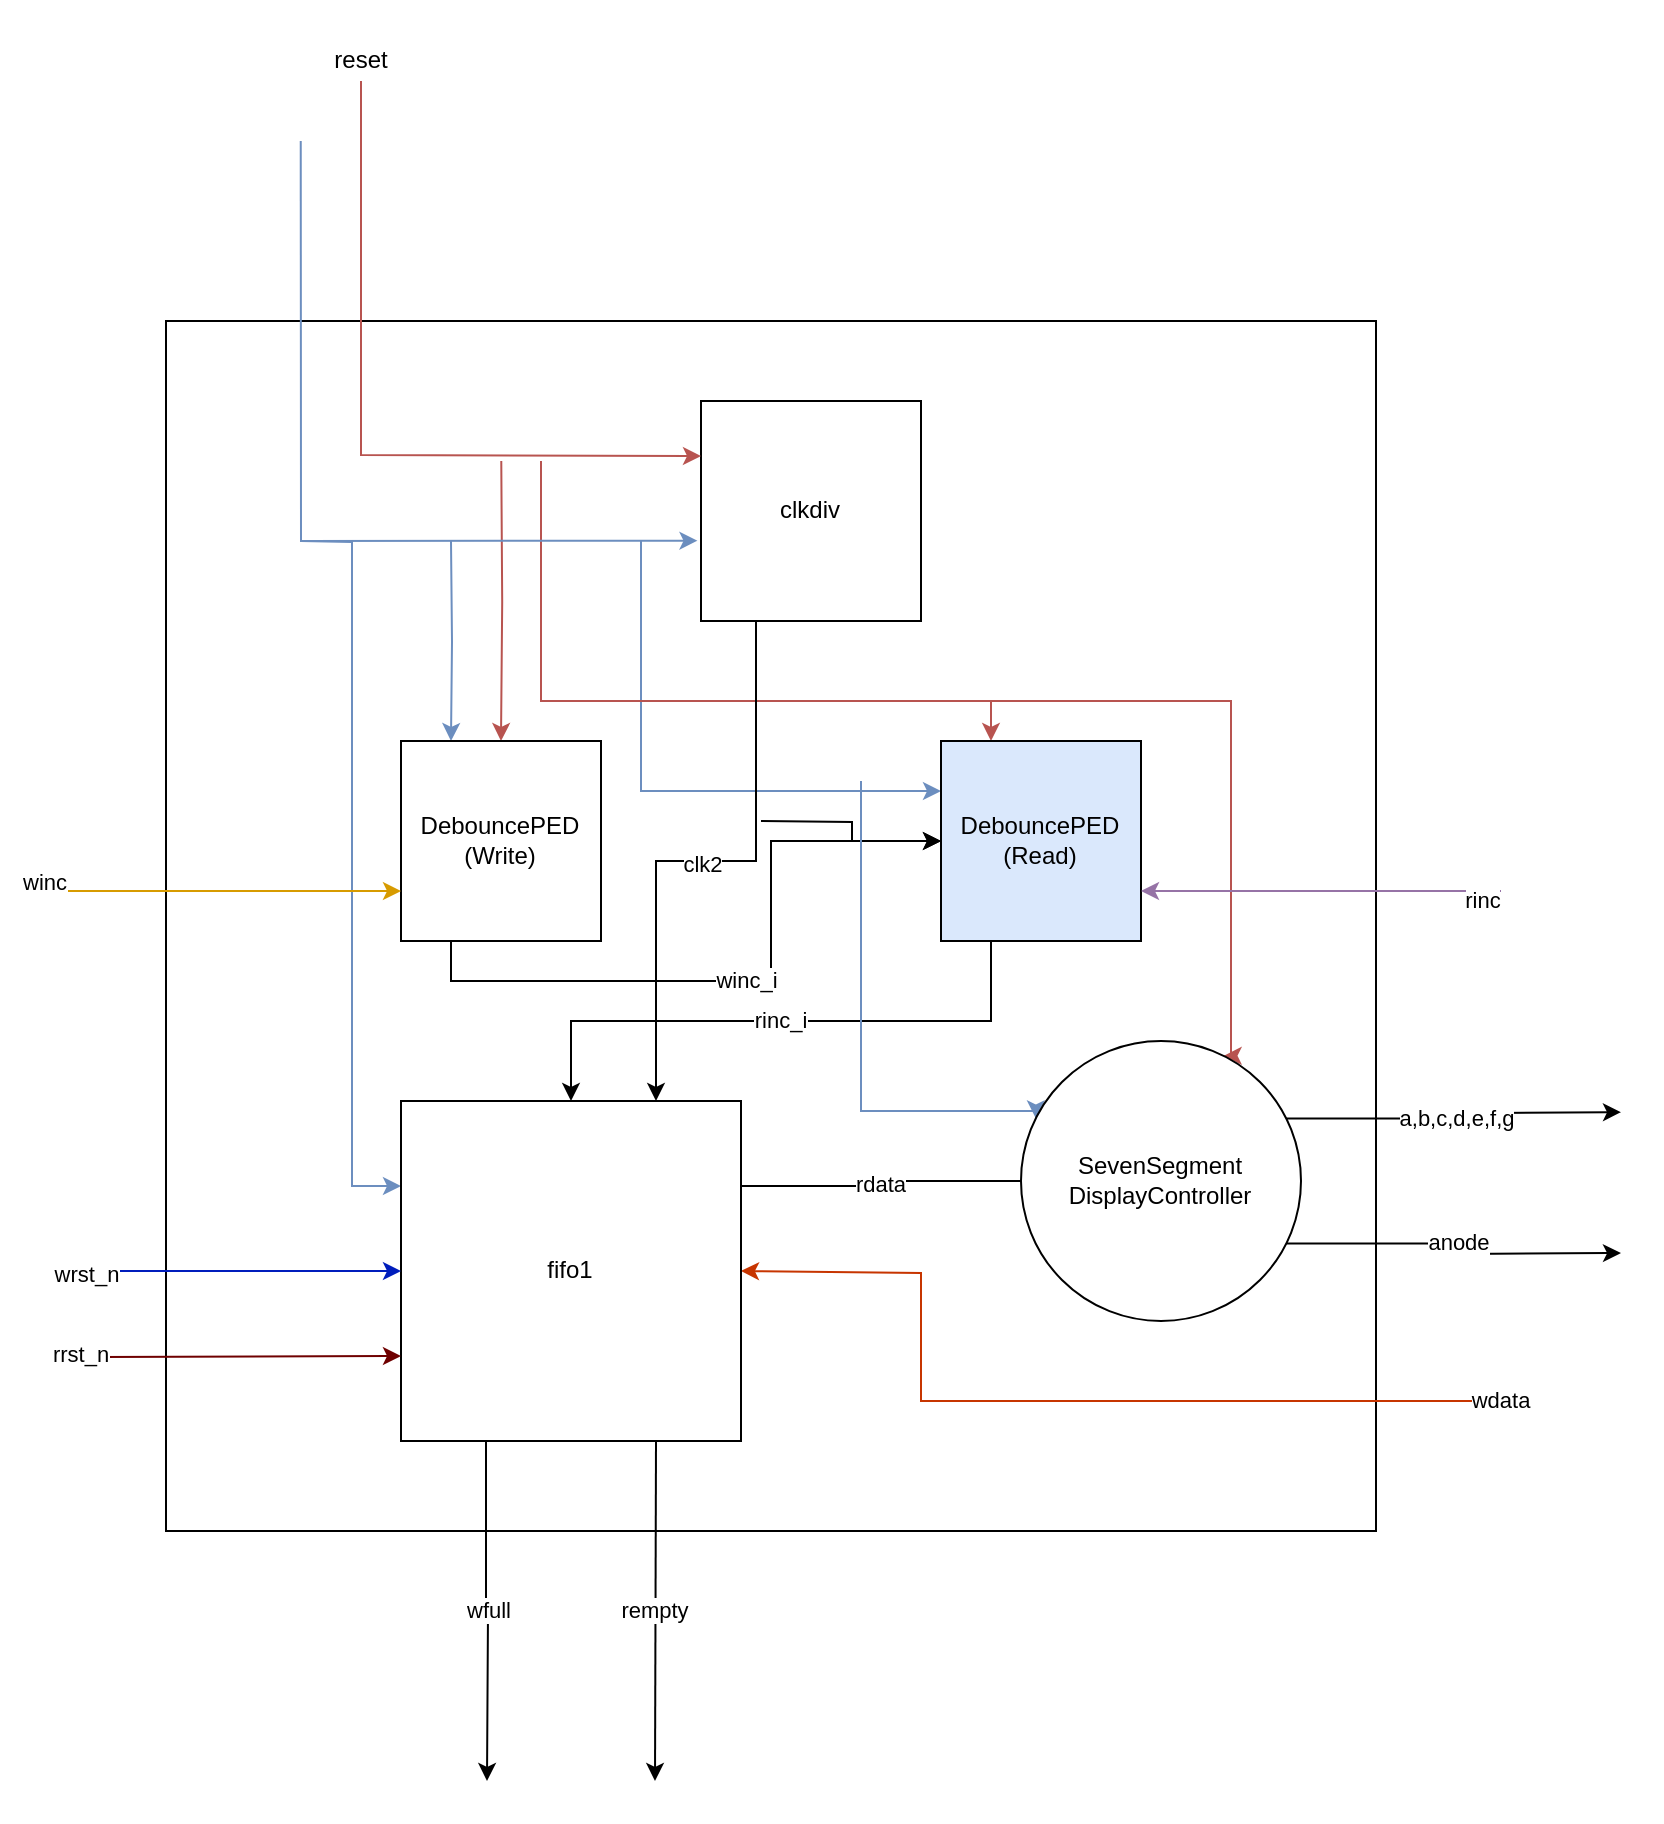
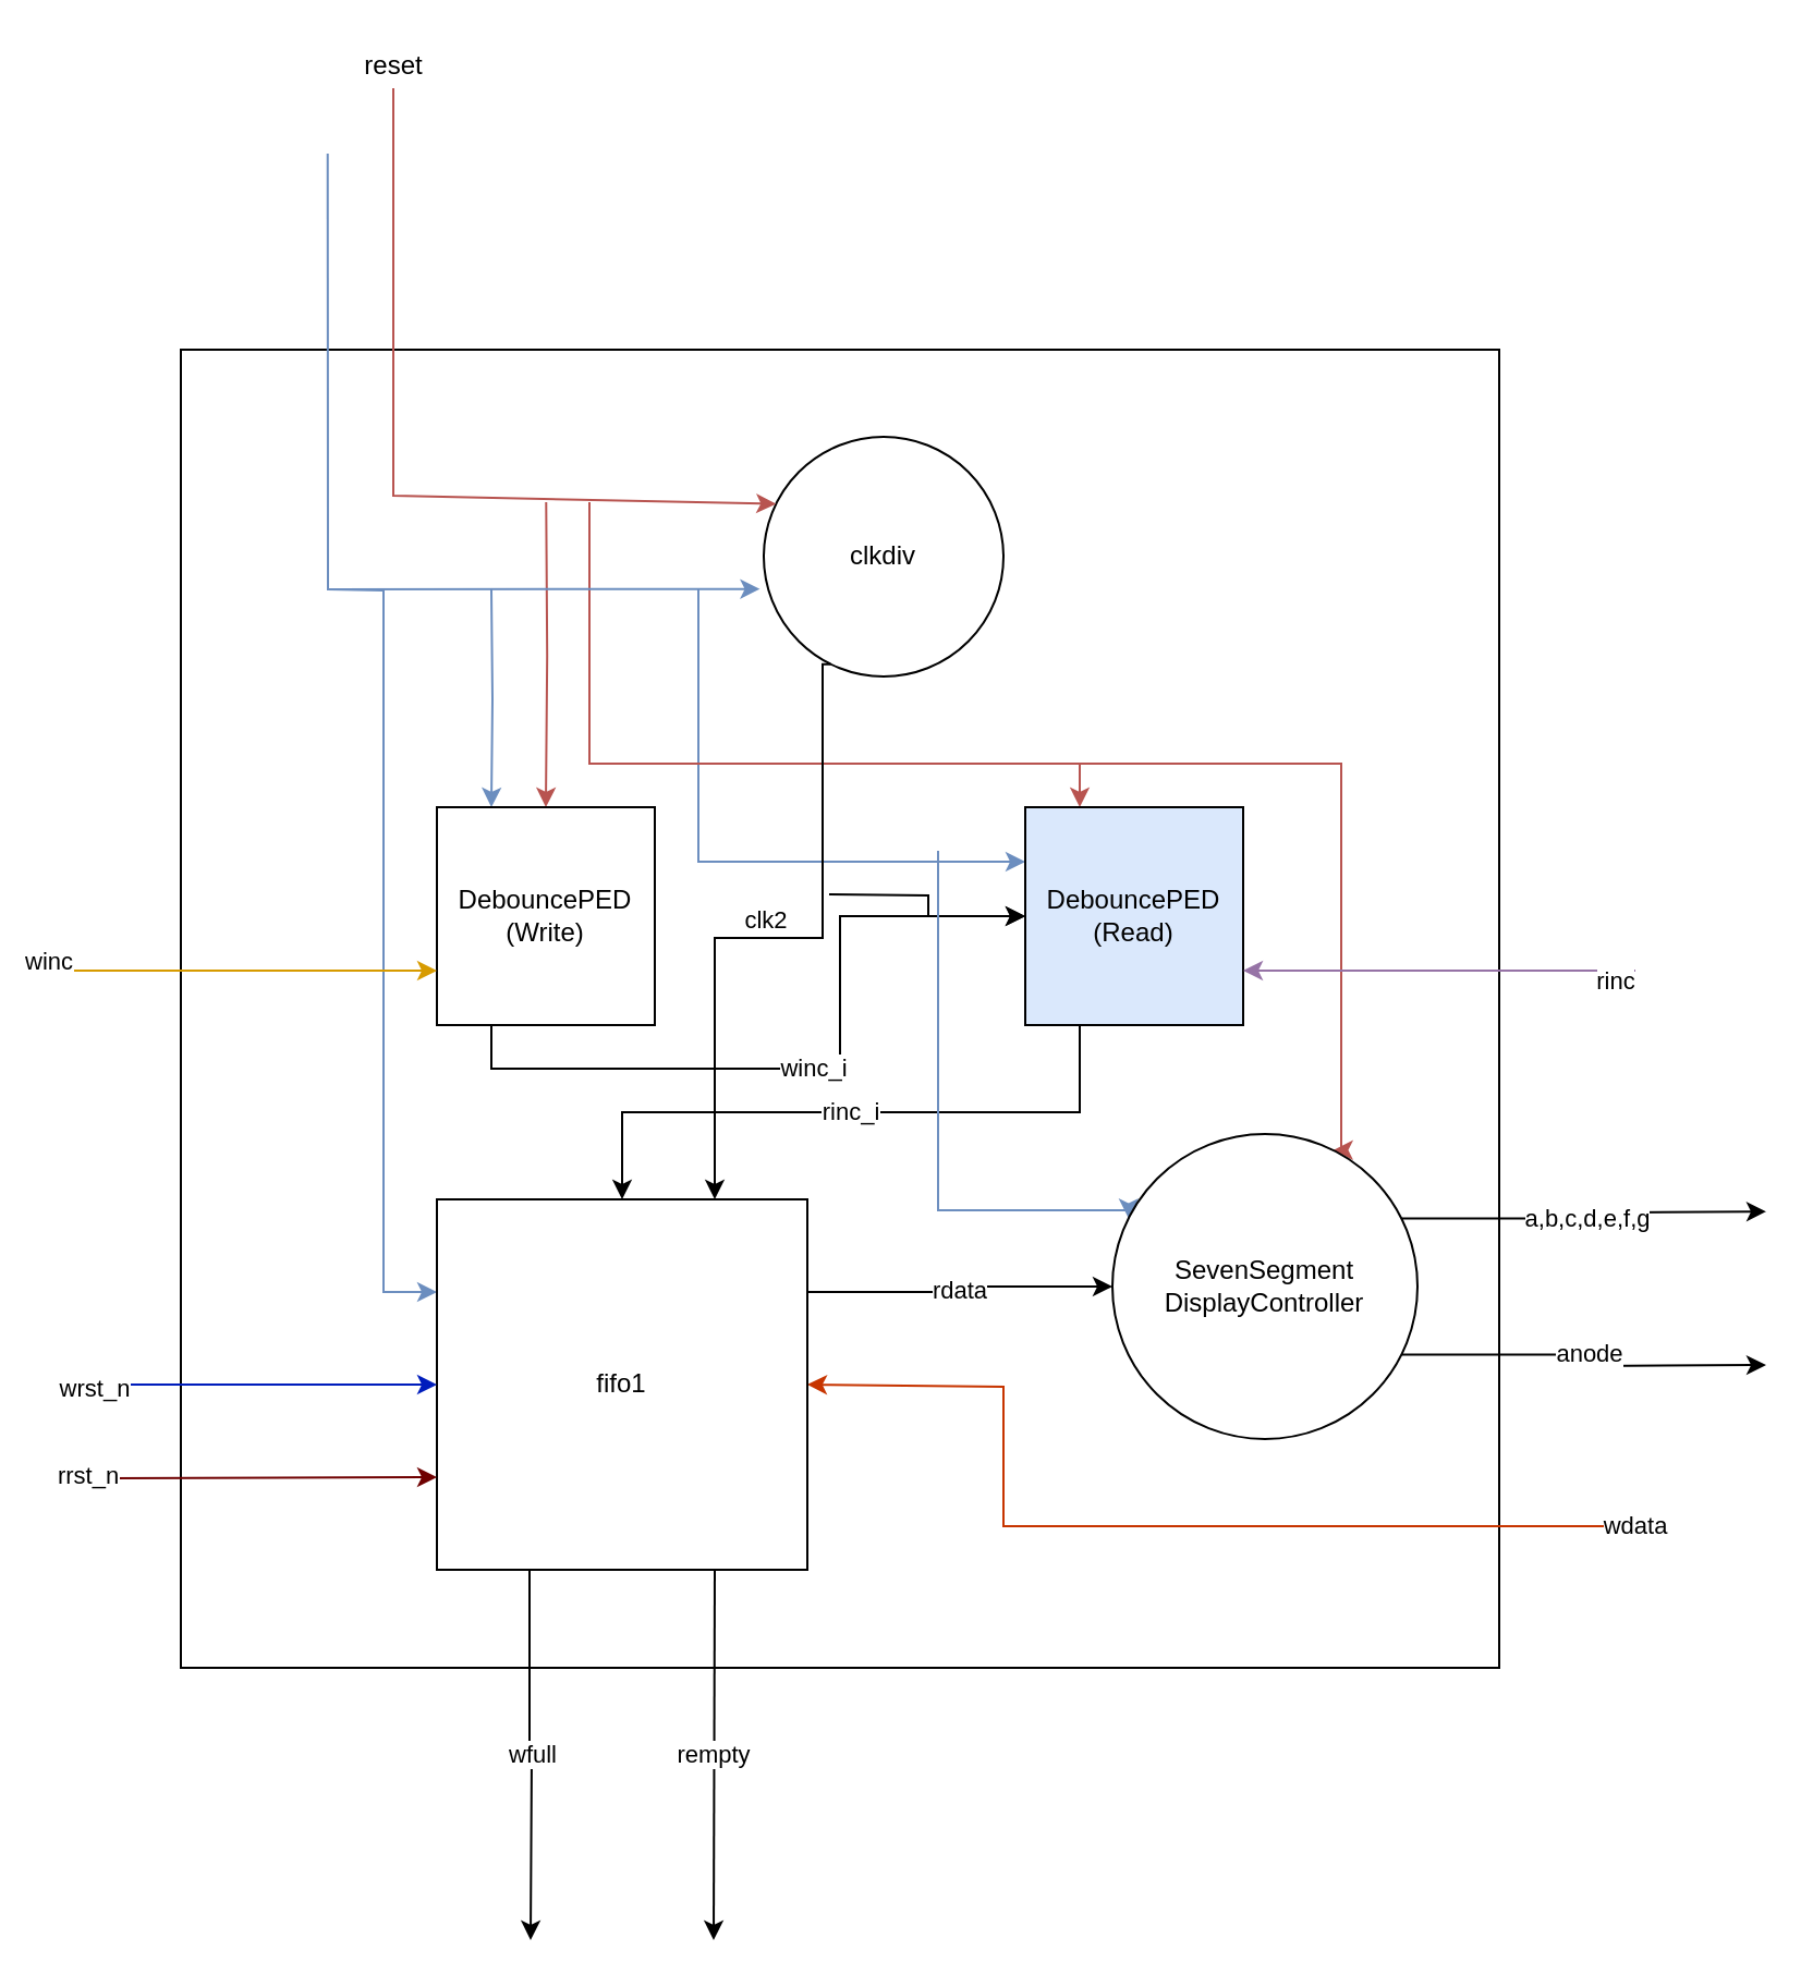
- <mxCell id="14" value="clkdiv" style="whiteSpace=wrap;html=1;aspect=fixed;" parent="1" vertex="1"><mxGeometry x="350" y="200" width="110" height="110" as="geometry" /></mxCell>
+ <mxCell id="14" value="clkdiv" style="ellipse;whiteSpace=wrap;html=1;aspect=fixed;" parent="1" vertex="1"><mxGeometry x="350" y="200" width="110" height="110" as="geometry" /></mxCell>
- <mxCell id="16" value="rdata" style="edgeStyle=orthogonalEdgeStyle;rounded=0;orthogonalLoop=1;jettySize=auto;html=1;exitX=1;exitY=0.25;exitDx=0;exitDy=0;entryX=0;entryY=0.5;entryDx=0;entryDy=0;endArrow=none;" parent="1" source="20" target="25" edge="1"><mxGeometry relative="1" as="geometry" /></mxCell>
+ <mxCell id="16" value="rdata" style="edgeStyle=orthogonalEdgeStyle;rounded=0;orthogonalLoop=1;jettySize=auto;html=1;exitX=1;exitY=0.25;exitDx=0;exitDy=0;entryX=0;entryY=0.5;entryDx=0;entryDy=0;" parent="1" source="20" target="25" edge="1"><mxGeometry relative="1" as="geometry" /></mxCell>
